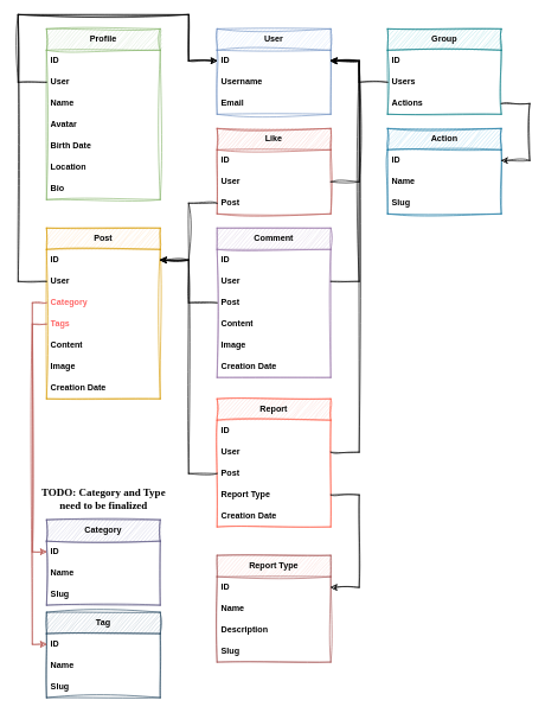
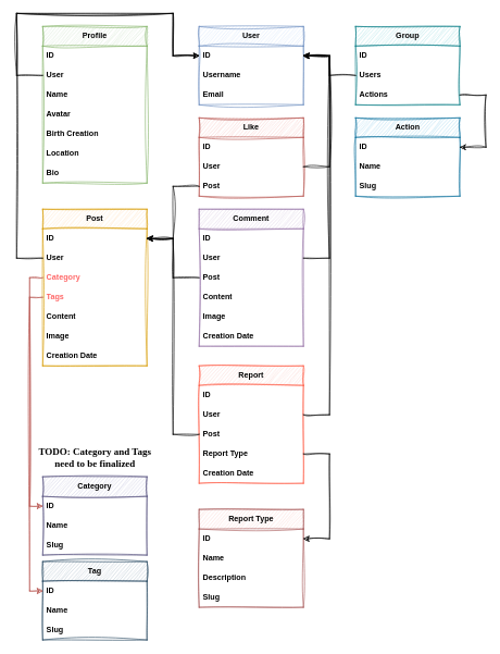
- <mxCell id="11" value="Birth Date" style="text;strokeColor=none;fillColor=none;align=left;verticalAlign=middle;spacingLeft=4;spacingRight=4;overflow=hidden;points=[[0,0.5],[1,0.5]];portConstraint=eastwest;rotatable=0;whiteSpace=wrap;html=1;fontFamily=Helvetica;fontStyle=1;rounded=0;sketch=1;curveFitting=1;jiggle=2;fontColor=default;" parent="6" vertex="1"><mxGeometry y="150" width="160" height="30" as="geometry" /></mxCell>
+ <mxCell id="11" value="Birth Creation" style="text;strokeColor=none;fillColor=none;align=left;verticalAlign=middle;spacingLeft=4;spacingRight=4;overflow=hidden;points=[[0,0.5],[1,0.5]];portConstraint=eastwest;rotatable=0;whiteSpace=wrap;html=1;fontFamily=Helvetica;fontStyle=1;rounded=0;sketch=1;curveFitting=1;jiggle=2;fontColor=default;" parent="6" vertex="1"><mxGeometry y="150" width="160" height="30" as="geometry" /></mxCell>
- <mxCell id="73" value="TODO:&amp;nbsp;Category and Type &lt;br style=&quot;font-size: 15px;&quot;&gt;need to be finalized" style="text;strokeColor=none;fillColor=none;html=1;fontSize=15;fontStyle=1;verticalAlign=middle;align=center;fontFamily=Architects Daughter;" parent="1" vertex="1"><mxGeometry x="20" y="680" width="250" height="40" as="geometry" /></mxCell>
+ <mxCell id="73" value="TODO:&amp;nbsp;Category and Tags &lt;br style=&quot;font-size: 15px;&quot;&gt;need to be finalized" style="text;strokeColor=none;fillColor=none;html=1;fontSize=15;fontStyle=1;verticalAlign=middle;align=center;fontFamily=Architects Daughter;" parent="1" vertex="1"><mxGeometry x="20" y="680" width="250" height="40" as="geometry" /></mxCell>
